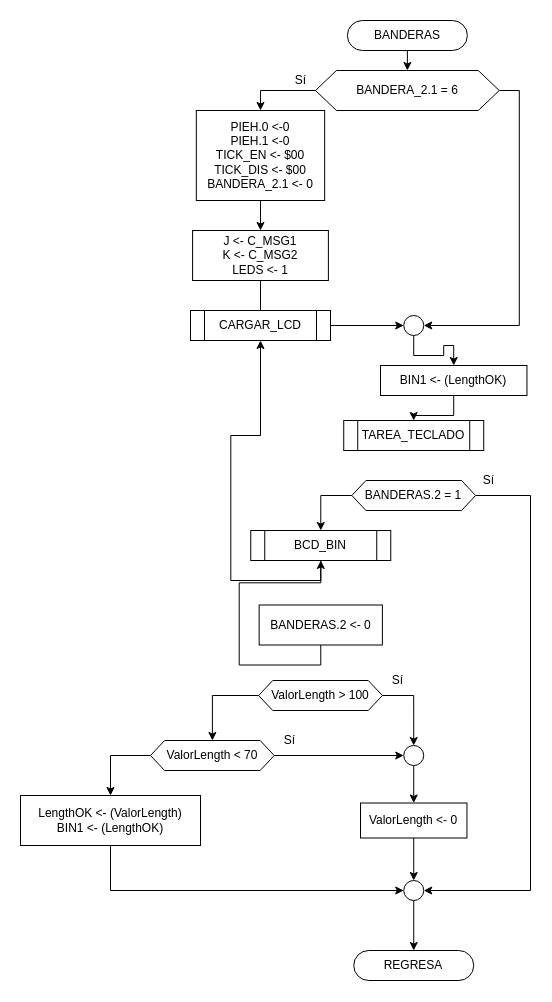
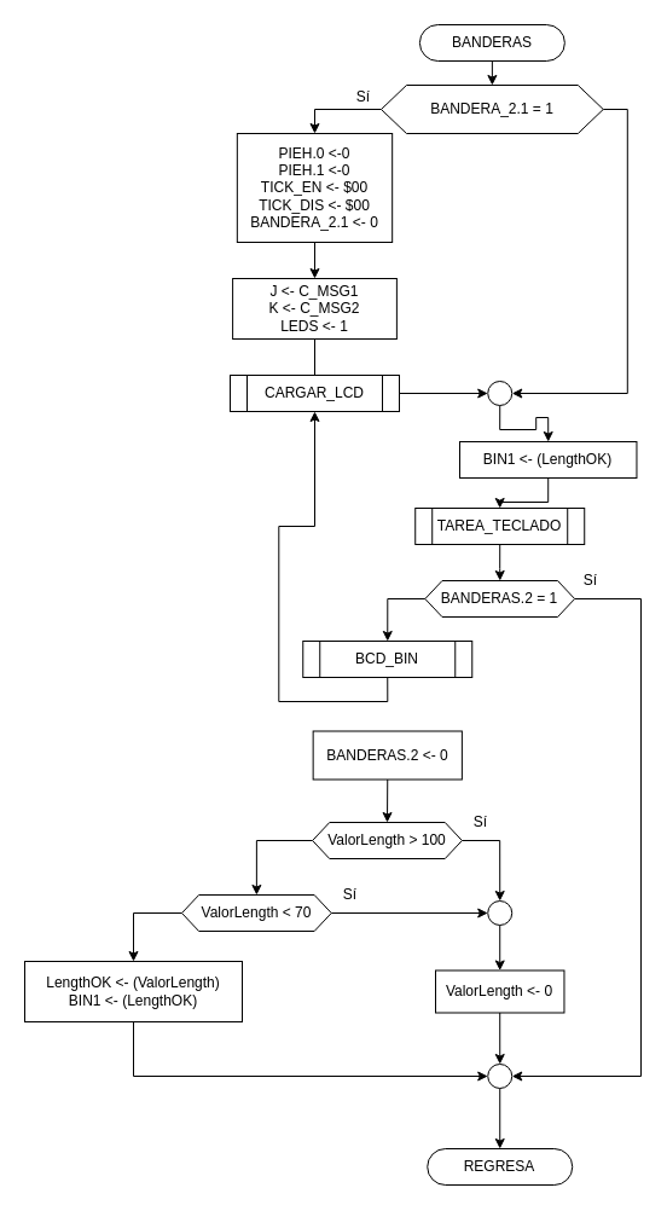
- <mxCell id="35" value="BANDERA_2.1 = 6" style="shape=hexagon;perimeter=hexagonPerimeter2;whiteSpace=wrap;html=1;size=0.114;" parent="1" vertex="1"><mxGeometry x="315" y="70" width="183.76" height="40" as="geometry" /></mxCell>
+ <mxCell id="35" value="BANDERA_2.1 = 1" style="shape=hexagon;perimeter=hexagonPerimeter2;whiteSpace=wrap;html=1;size=0.114;" parent="1" vertex="1"><mxGeometry x="315" y="70" width="183.76" height="40" as="geometry" /></mxCell>
+ <mxCell id="28" style="edgeStyle=orthogonalEdgeStyle;rounded=0;orthogonalLoop=1;jettySize=auto;html=1;exitX=0.5;exitY=1;exitDx=0;exitDy=0;" parent="1" source="29" target="6" edge="1"><mxGeometry relative="1" as="geometry" /></mxCell>
- <mxCell id="9" style="edgeStyle=orthogonalEdgeStyle;rounded=0;orthogonalLoop=1;jettySize=auto;html=1;exitX=0.5;exitY=1;exitDx=0;exitDy=0;" parent="1" source="10" target="8" edge="1"><mxGeometry relative="1" as="geometry" /></mxCell>
+ <mxCell id="9" style="edgeStyle=orthogonalEdgeStyle;rounded=0;orthogonalLoop=1;jettySize=auto;html=1;exitX=0.5;exitY=1;exitDx=0;exitDy=0;entryX=0.5;entryY=0;entryDx=0;entryDy=0;" parent="1" source="10" target="13" edge="1"><mxGeometry relative="1" as="geometry" /></mxCell>
